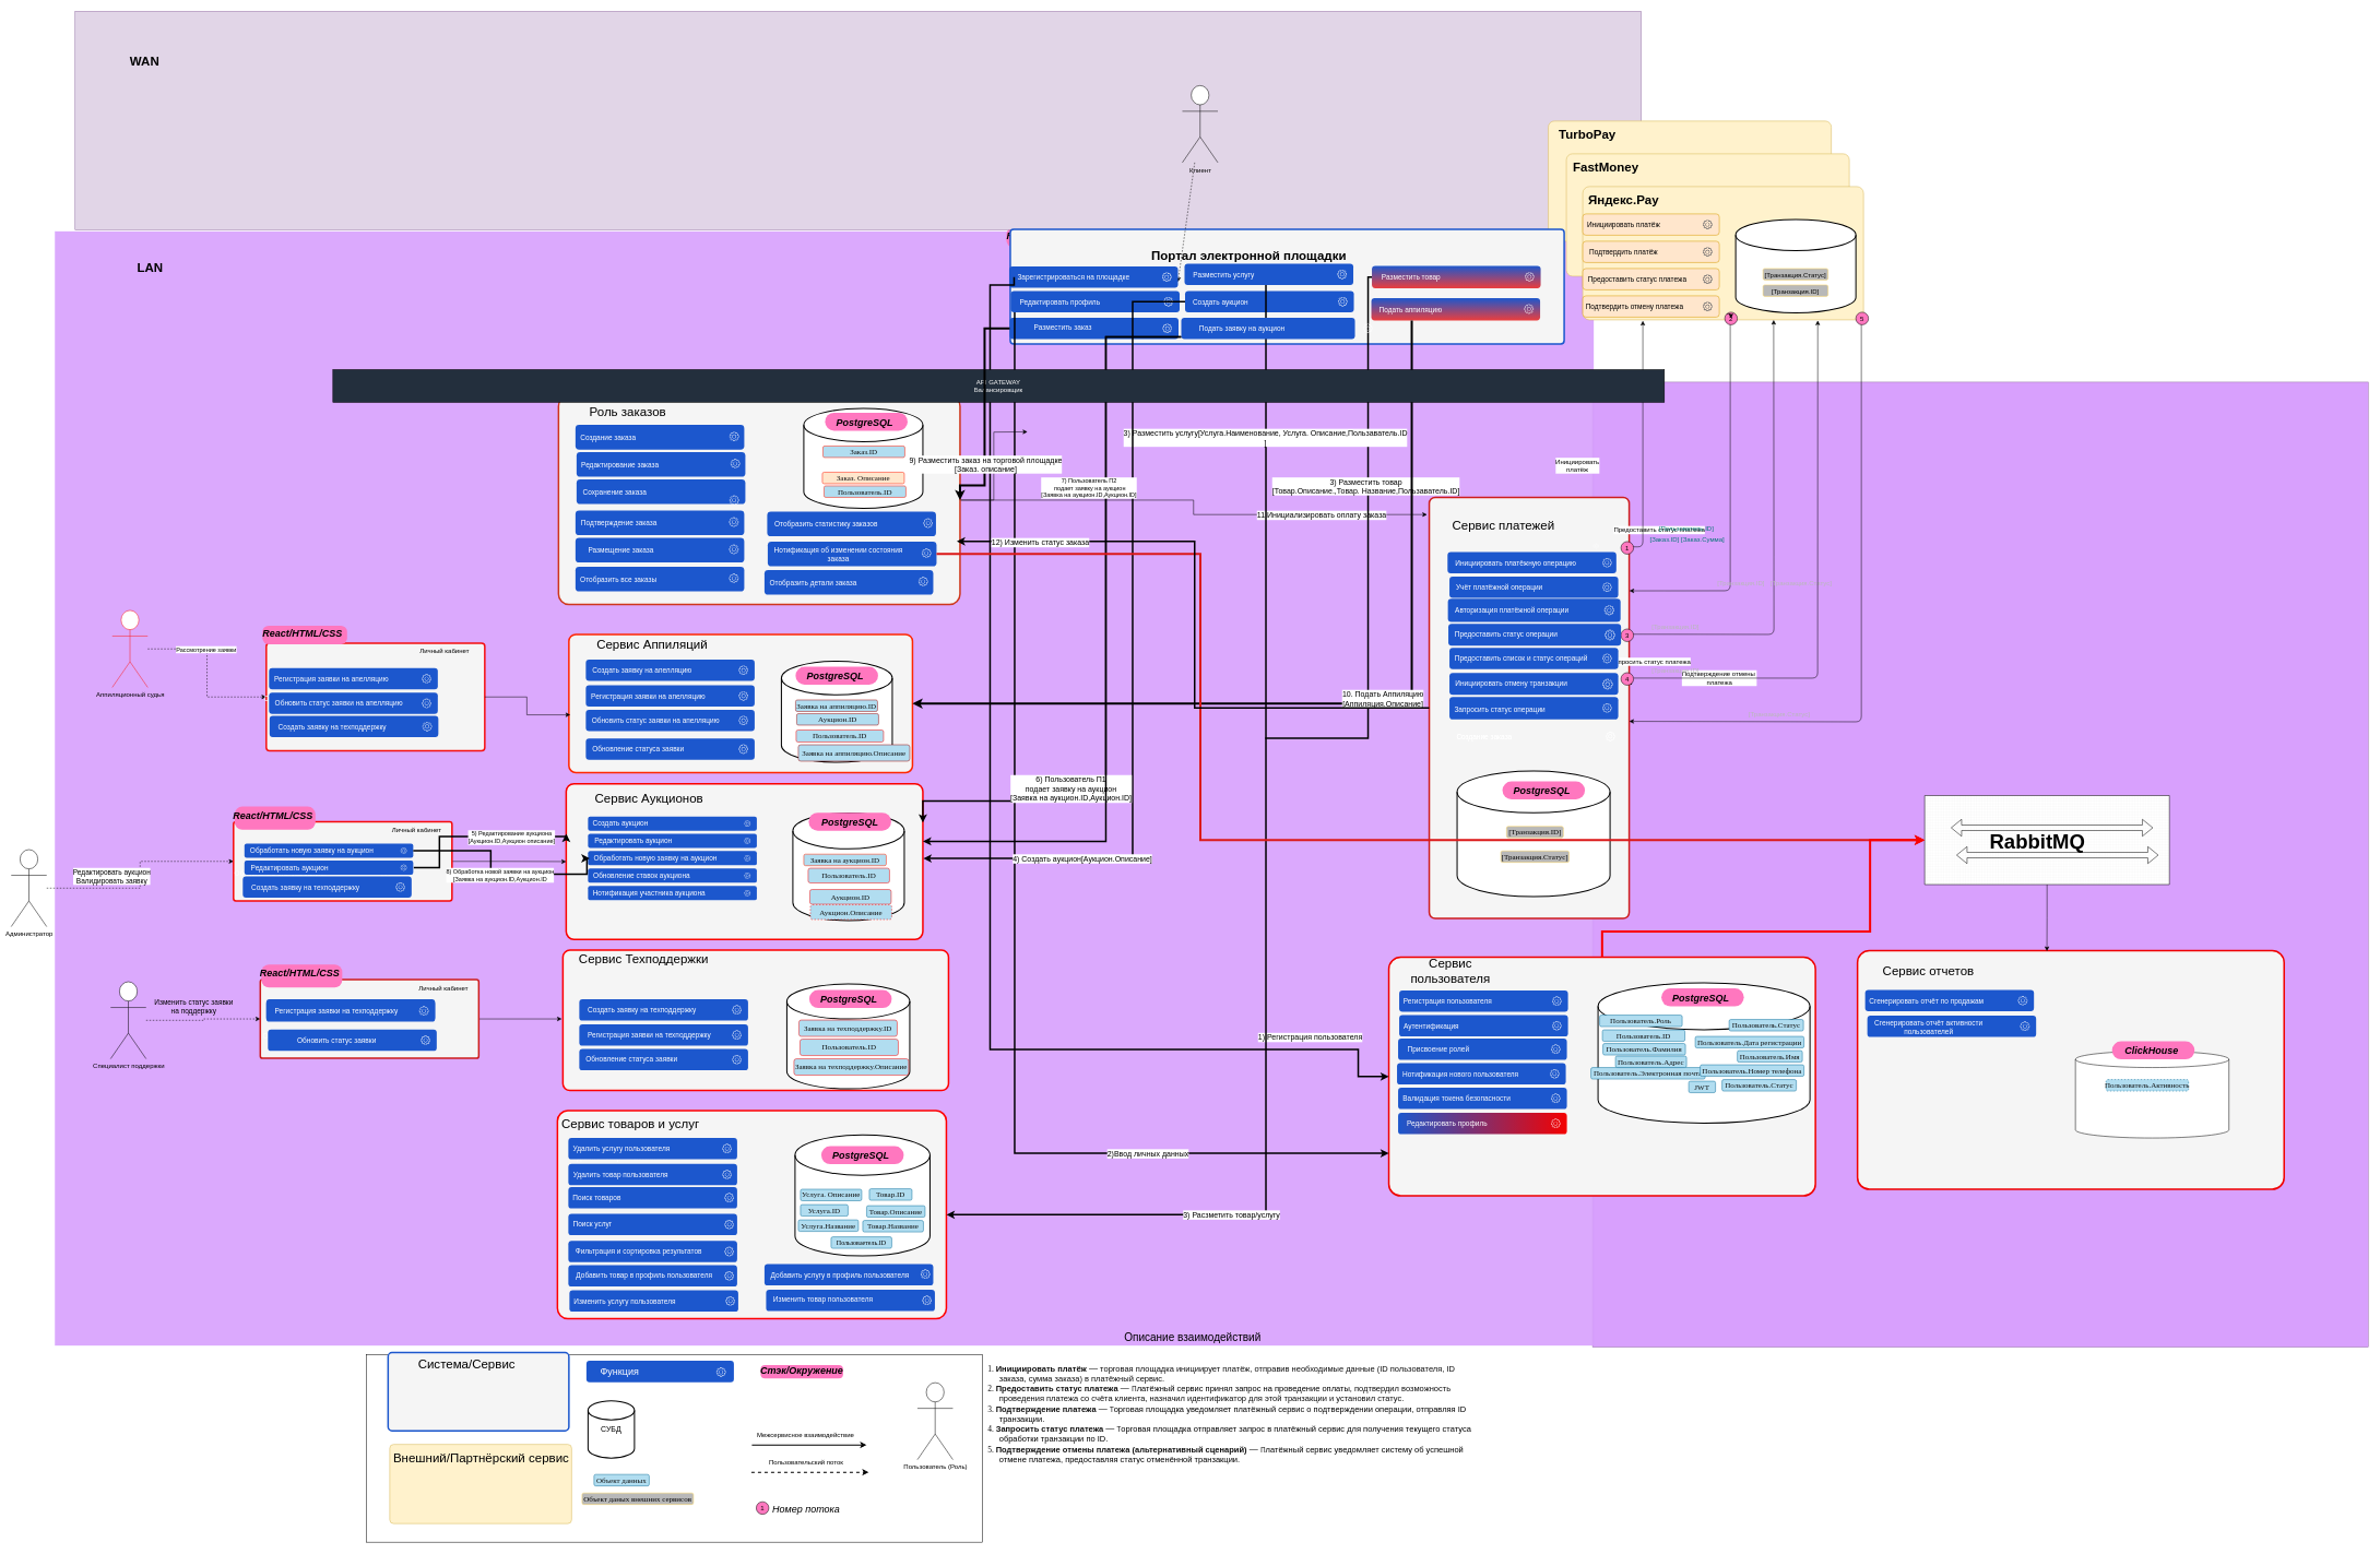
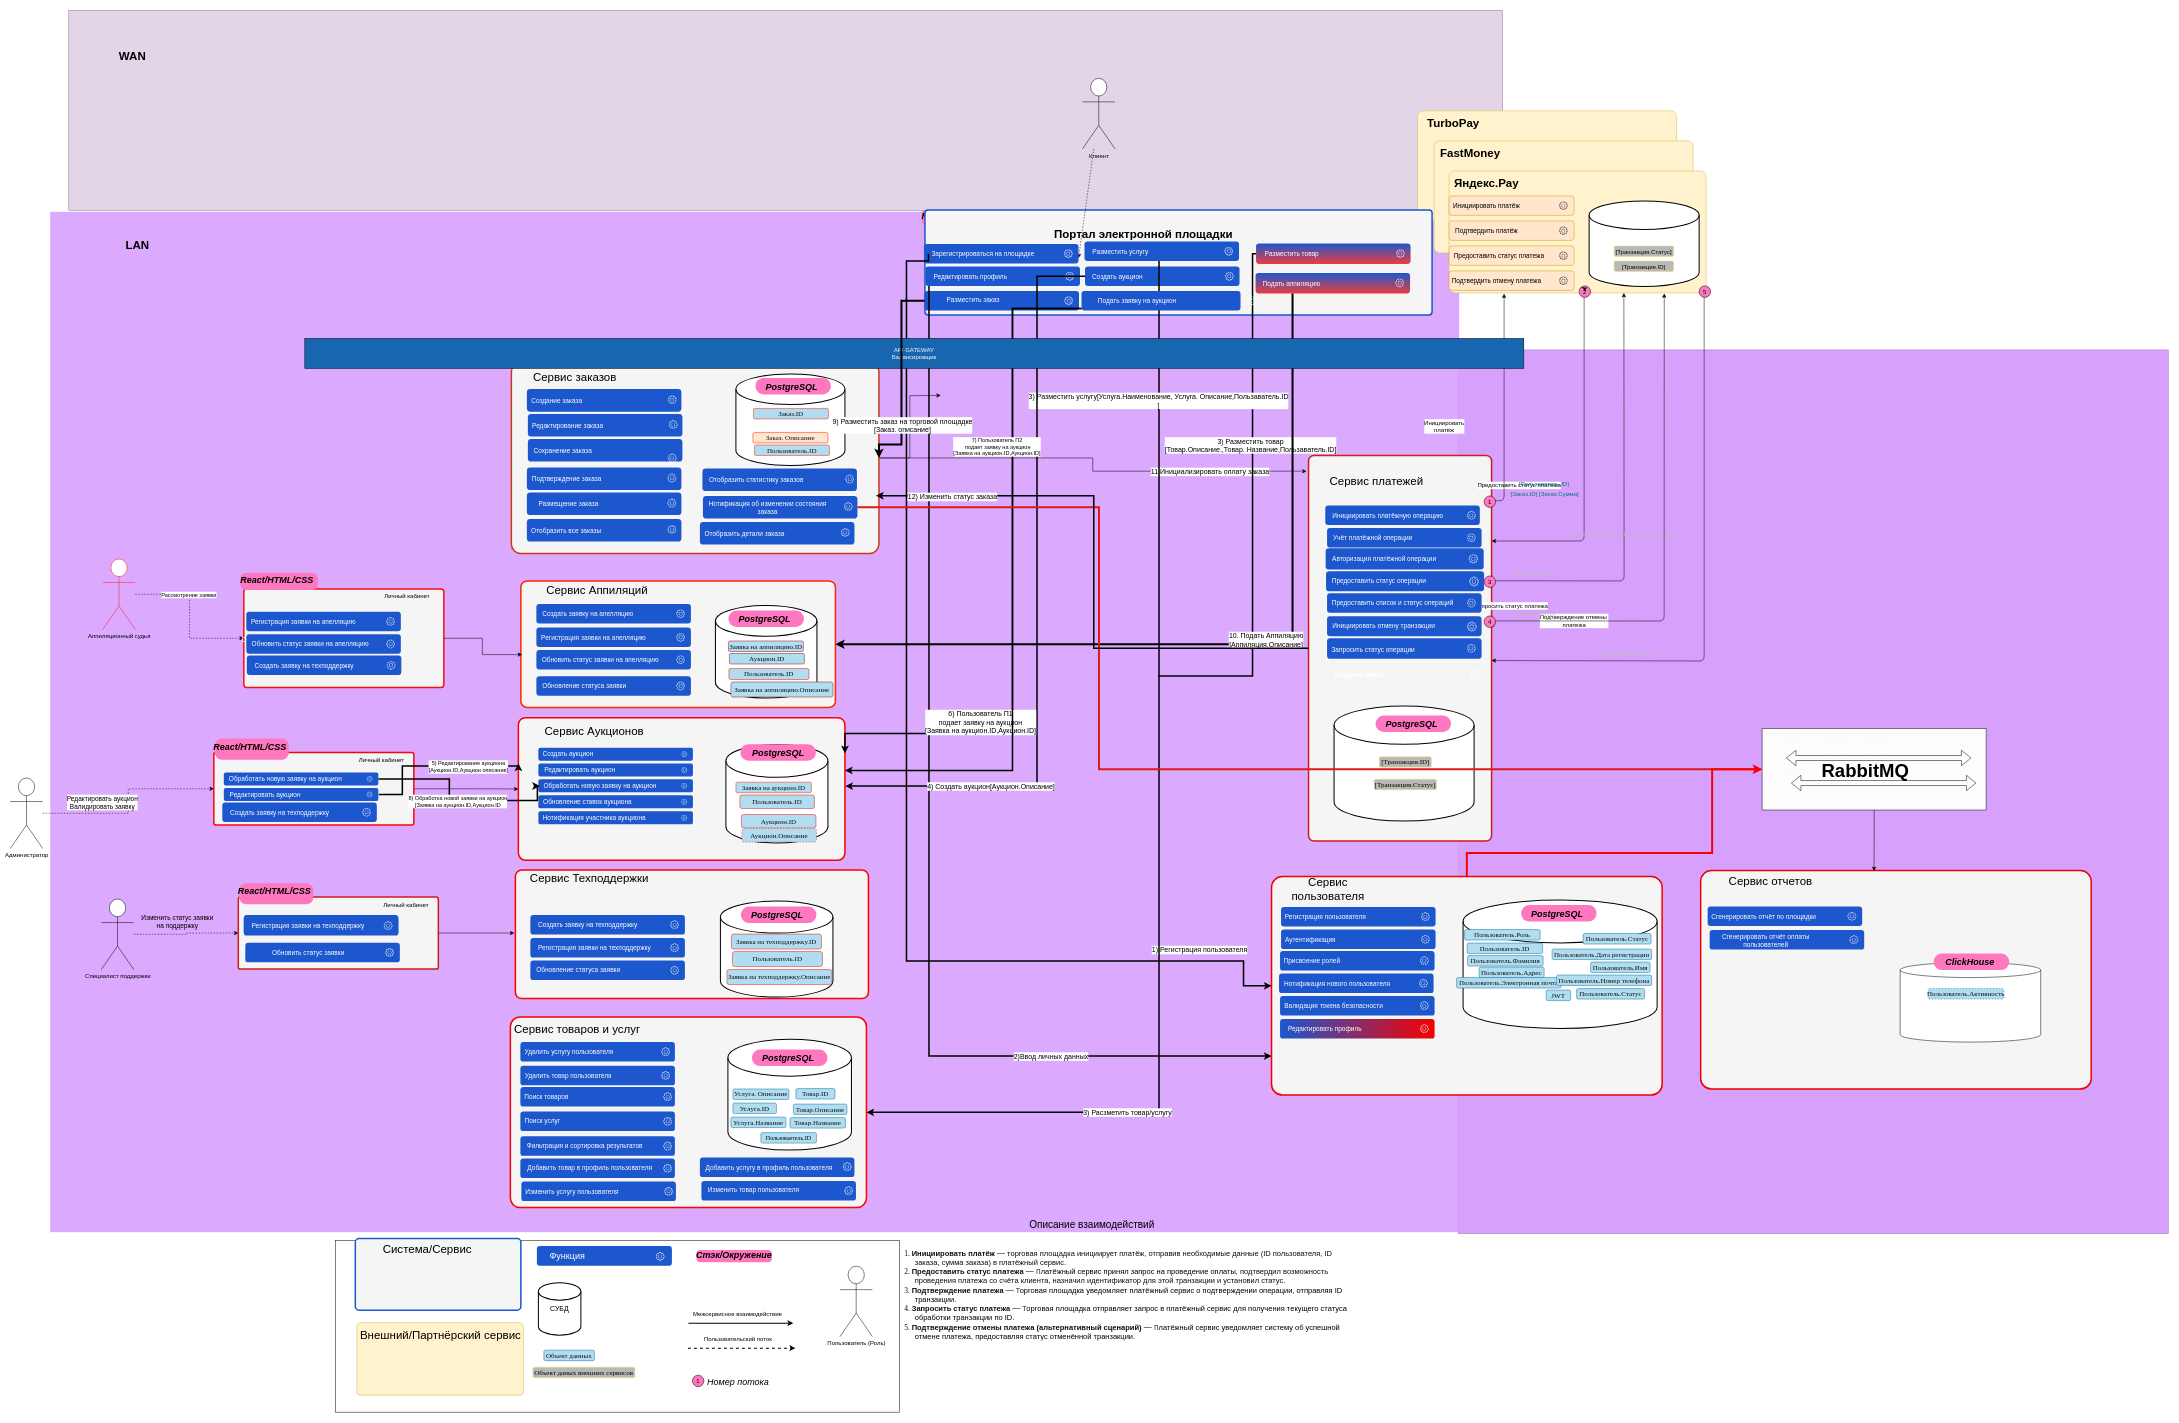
- <mxCell id="494" value="&lt;font color=&quot;#ffffff&quot;&gt;API GATEWAY&lt;br&gt;Балансировщик&lt;br&gt;&lt;/font&gt;" style="rounded=0;whiteSpace=wrap;html=1;fillColor=#232f3d;" vertex="1" parent="493"><mxGeometry x="-1687.996" y="67" width="2437.436" height="60" as="geometry" /></mxCell>
+ <mxCell id="494" value="&lt;font color=&quot;#ffffff&quot;&gt;API GATEWAY&lt;br&gt;Балансировщик&lt;br&gt;&lt;/font&gt;" style="rounded=0;whiteSpace=wrap;html=1;fillColor=#1866af;" vertex="1" parent="493"><mxGeometry x="-1687.996" y="67" width="2437.436" height="60" as="geometry" /></mxCell>
- <mxCell id="166" value="&lt;span style=&quot;font-size: 23px;&quot;&gt;Роль заказов&lt;br&gt;&lt;/span&gt;" style="text;html=1;align=center;verticalAlign=middle;whiteSpace=wrap;rounded=1;fontSize=13;" parent="1" vertex="1"><mxGeometry x="1012.002" y="684.002" width="274.459" height="138.462" as="geometry" /></mxCell>
+ <mxCell id="166" value="&lt;span style=&quot;font-size: 23px;&quot;&gt;Сервис заказов&lt;br&gt;&lt;/span&gt;" style="text;html=1;align=center;verticalAlign=middle;whiteSpace=wrap;rounded=1;fontSize=13;" parent="1" vertex="1"><mxGeometry x="1012.002" y="684.002" width="274.459" height="138.462" as="geometry" /></mxCell>
- <mxCell id="496" value="&lt;span style=&quot;font-size: 23px;&quot;&gt;Сервис отчетов&lt;/span&gt;" style="text;html=1;align=center;verticalAlign=middle;whiteSpace=wrap;rounded=1;fontSize=13;" vertex="1" parent="1"><mxGeometry x="3427" y="1762" width="206" height="30" as="geometry" /></mxCell>
+ <mxCell id="496" value="&lt;span style=&quot;font-size: 23px;&quot;&gt;Сервис отчетов&lt;/span&gt;" style="text;html=1;align=center;verticalAlign=middle;whiteSpace=wrap;rounded=1;fontSize=13;" vertex="1" parent="1"><mxGeometry x="3437" y="1747" width="206" height="30" as="geometry" /></mxCell>
- <mxCell id="508" value="Сгенерировать отчёт по продажам" style="text;html=1;align=center;verticalAlign=middle;whiteSpace=wrap;rounded=1;fontSize=13;fontColor=#FFFFFF;strokeColor=none;" vertex="1" parent="505"><mxGeometry x="5" y="6" width="215" height="30" as="geometry" /></mxCell>
+ <mxCell id="508" value="Сгенерировать отчёт по площадки" style="text;html=1;align=center;verticalAlign=middle;whiteSpace=wrap;rounded=1;fontSize=13;fontColor=#FFFFFF;strokeColor=none;" vertex="1" parent="505"><mxGeometry x="5" y="6" width="215" height="30" as="geometry" /></mxCell>
- <mxCell id="504" value="Сгенерировать отчёт активности пользователей" style="text;html=1;align=center;verticalAlign=middle;whiteSpace=wrap;rounded=1;fontSize=13;fontColor=#FFFFFF;strokeColor=none;" vertex="1" parent="501"><mxGeometry x="5" y="6" width="215" height="30" as="geometry" /></mxCell>
+ <mxCell id="504" value="Сгенерировать отчёт оплаты пользователей" style="text;html=1;align=center;verticalAlign=middle;whiteSpace=wrap;rounded=1;fontSize=13;fontColor=#FFFFFF;strokeColor=none;" vertex="1" parent="501"><mxGeometry x="5" y="6" width="215" height="30" as="geometry" /></mxCell>
- <mxCell id="351" value="Присвоение ролей" style="text;html=1;align=center;verticalAlign=middle;whiteSpace=wrap;rounded=1;fontSize=13;fontColor=#FFFFFF;strokeColor=none;" parent="348" vertex="1"><mxGeometry x="13" y="5" width="122" height="30" as="geometry" /></mxCell>
+ <mxCell id="351" value="Присвоение ролей" style="text;html=1;align=center;verticalAlign=middle;whiteSpace=wrap;rounded=1;fontSize=13;fontColor=#FFFFFF;strokeColor=none;" parent="348" vertex="1"><mxGeometry x="3" y="5" width="122" height="30" as="geometry" /></mxCell>
